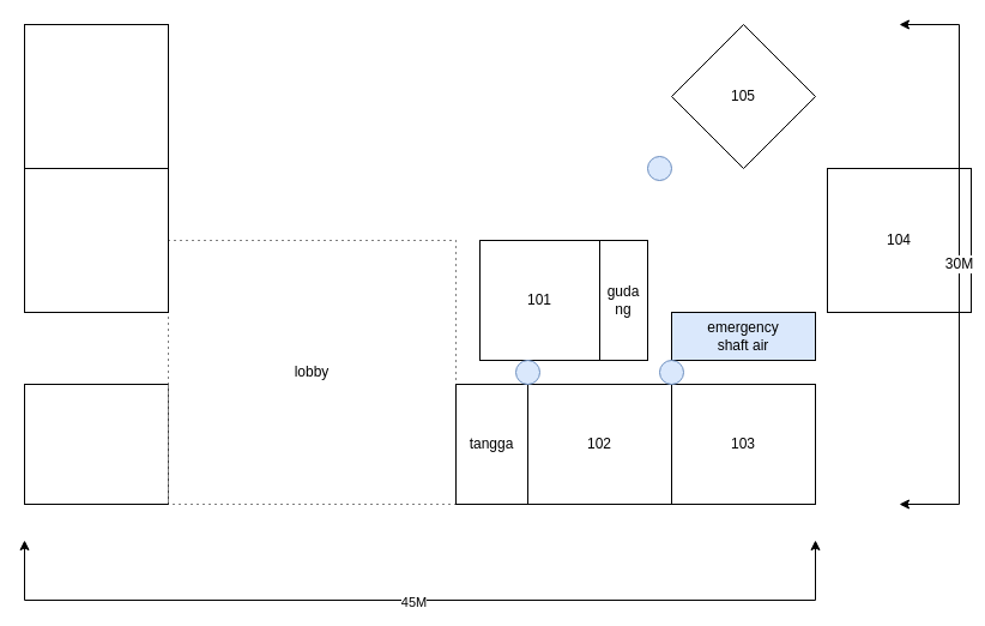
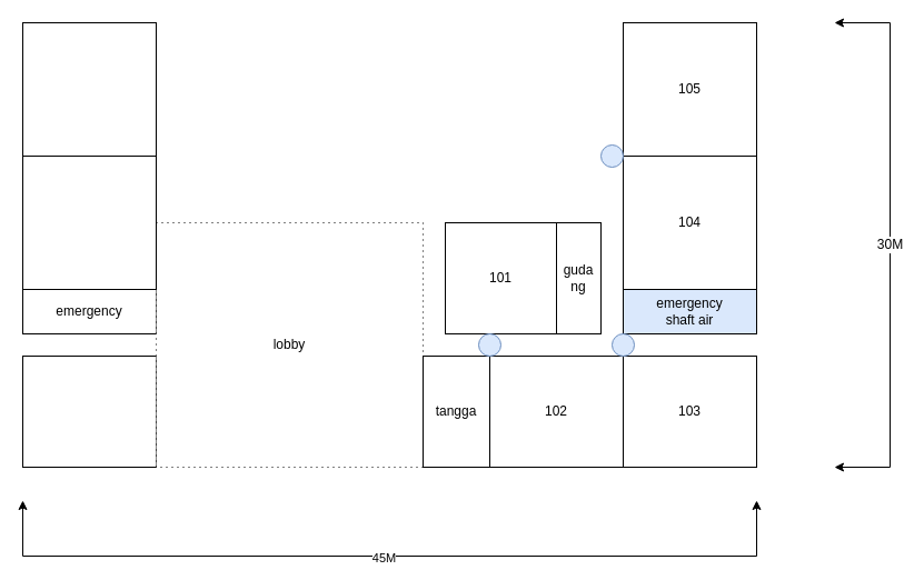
- <mxCell id="14" value="105" style="rhombus;whiteSpace=wrap;html=1;" parent="1" vertex="1"><mxGeometry x="560" y="20" width="120" height="120" as="geometry" /></mxCell>
+ <mxCell id="14" value="105" style="rounded=0;whiteSpace=wrap;html=1;" parent="1" vertex="1"><mxGeometry x="560" y="20" width="120" height="120" as="geometry" /></mxCell>
- <mxCell id="13" value="104" style="rounded=0;whiteSpace=wrap;html=1;" parent="1" vertex="1"><mxGeometry x="690" y="140" width="120" height="120" as="geometry" /></mxCell>
+ <mxCell id="13" value="104" style="rounded=0;whiteSpace=wrap;html=1;" parent="1" vertex="1"><mxGeometry x="560" y="140" width="120" height="120" as="geometry" /></mxCell>
+ <mxCell id="2" value="emergency" style="rounded=0;whiteSpace=wrap;html=1;shadow=0;" parent="1" vertex="1"><mxGeometry x="20" y="260" width="120" height="40" as="geometry" /></mxCell>
